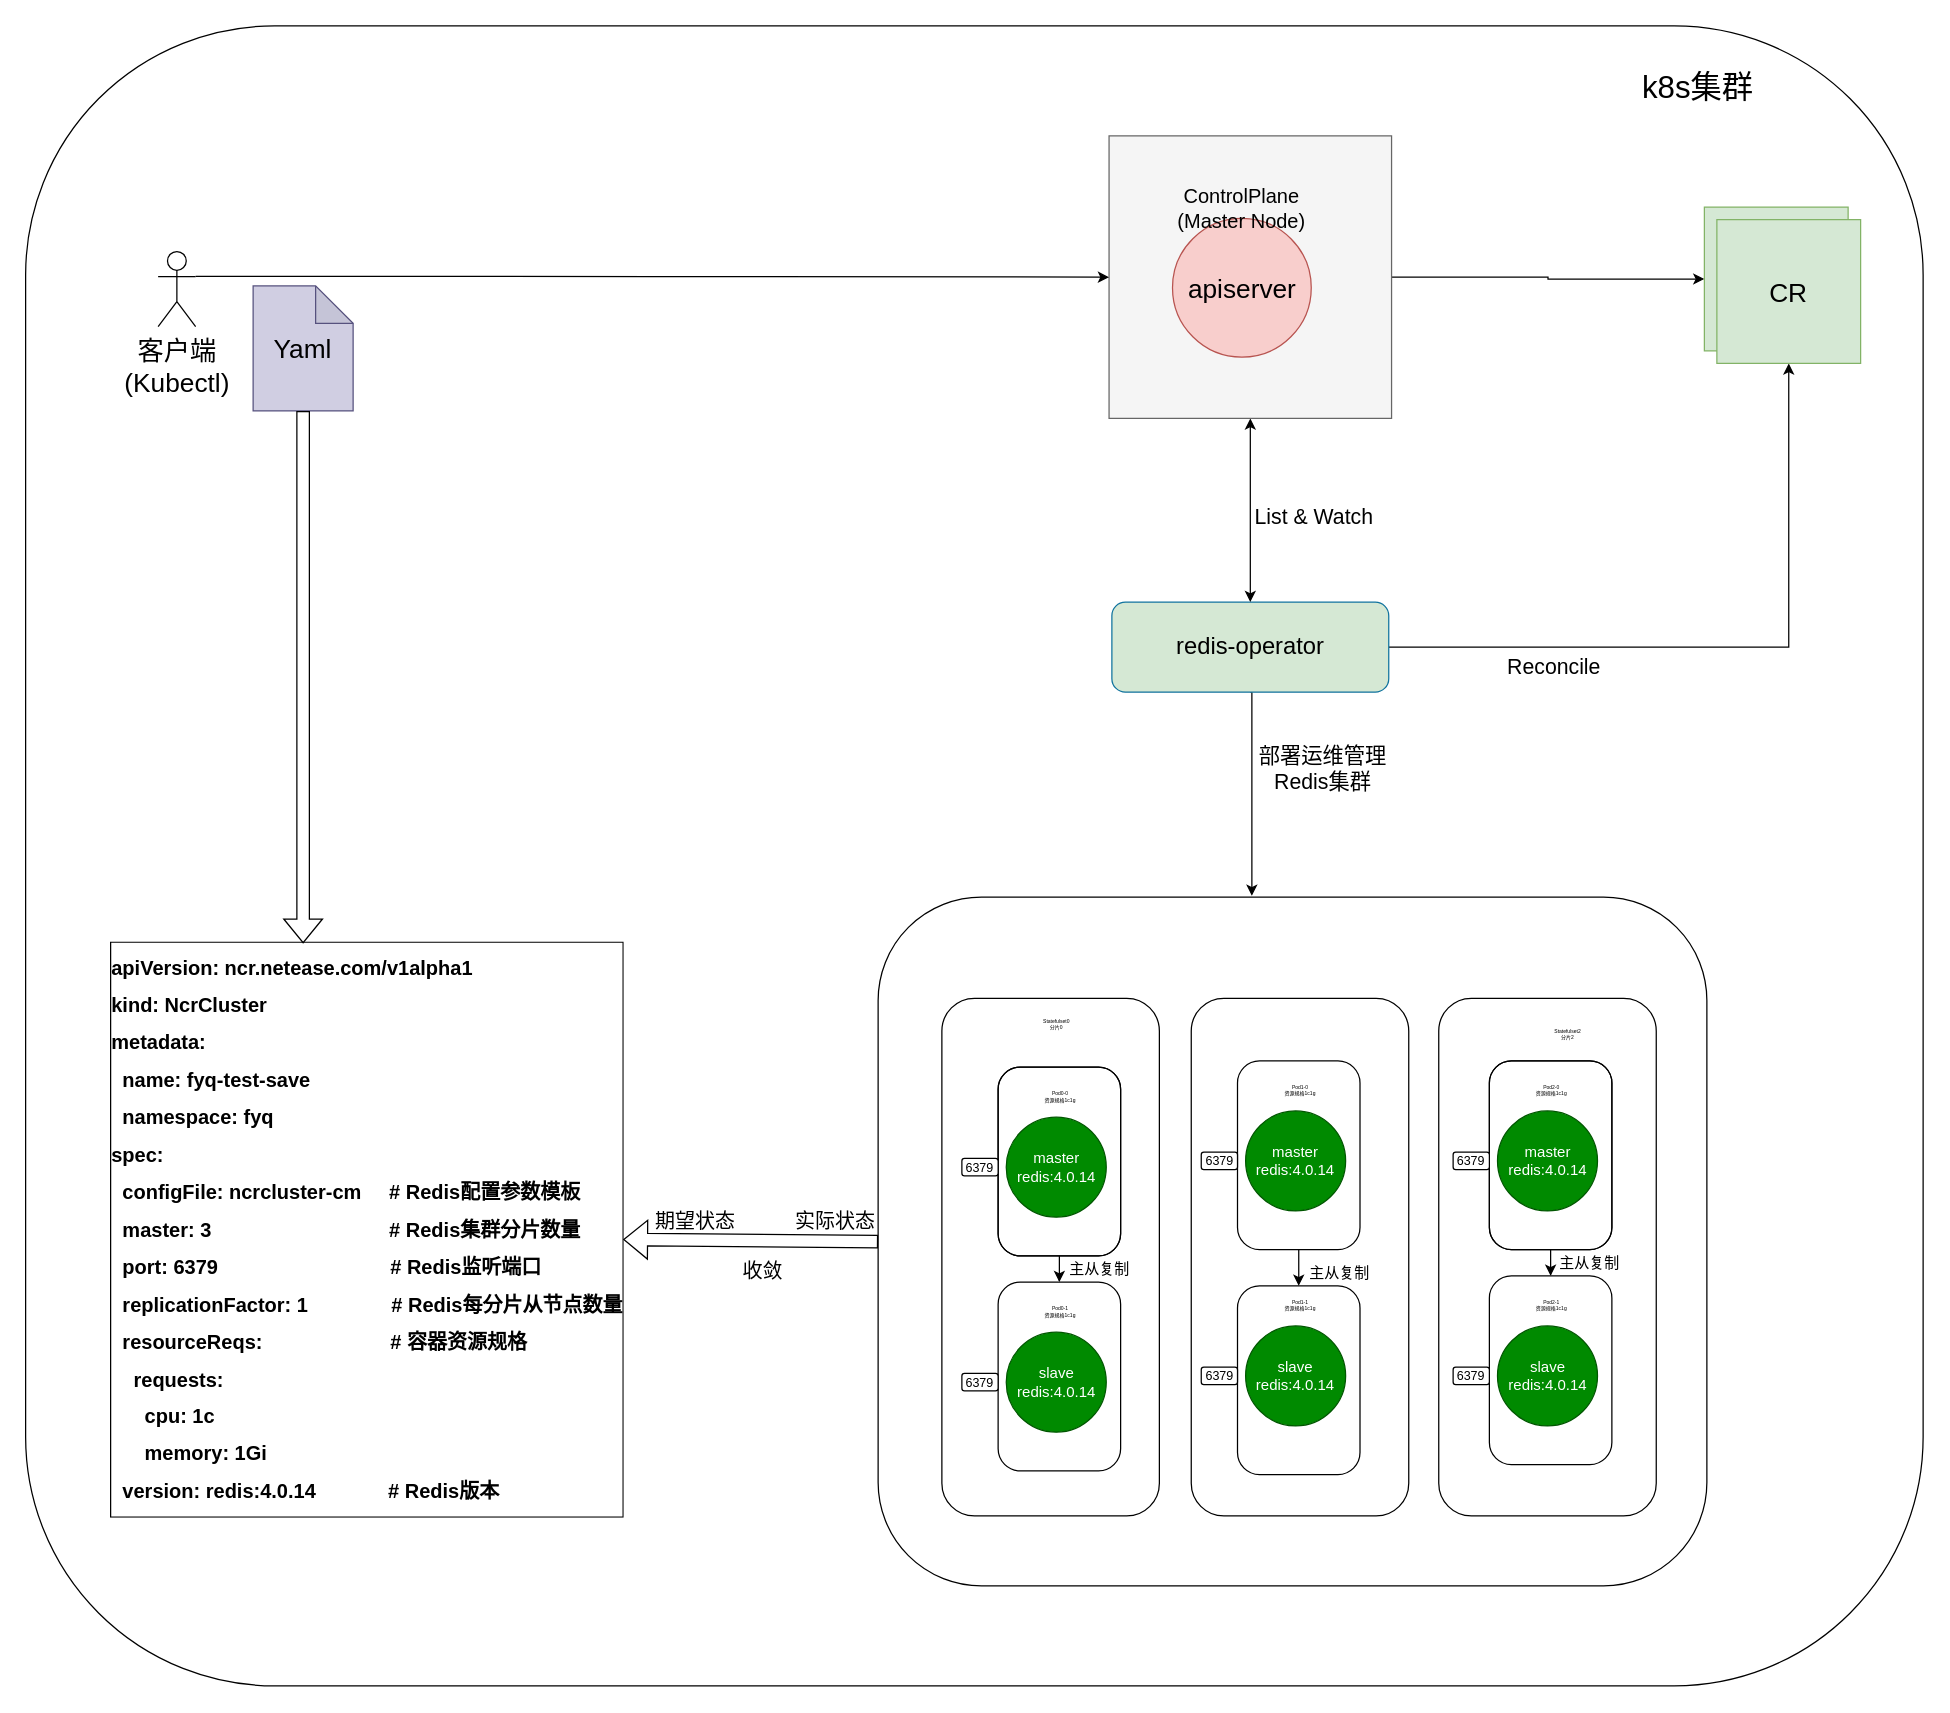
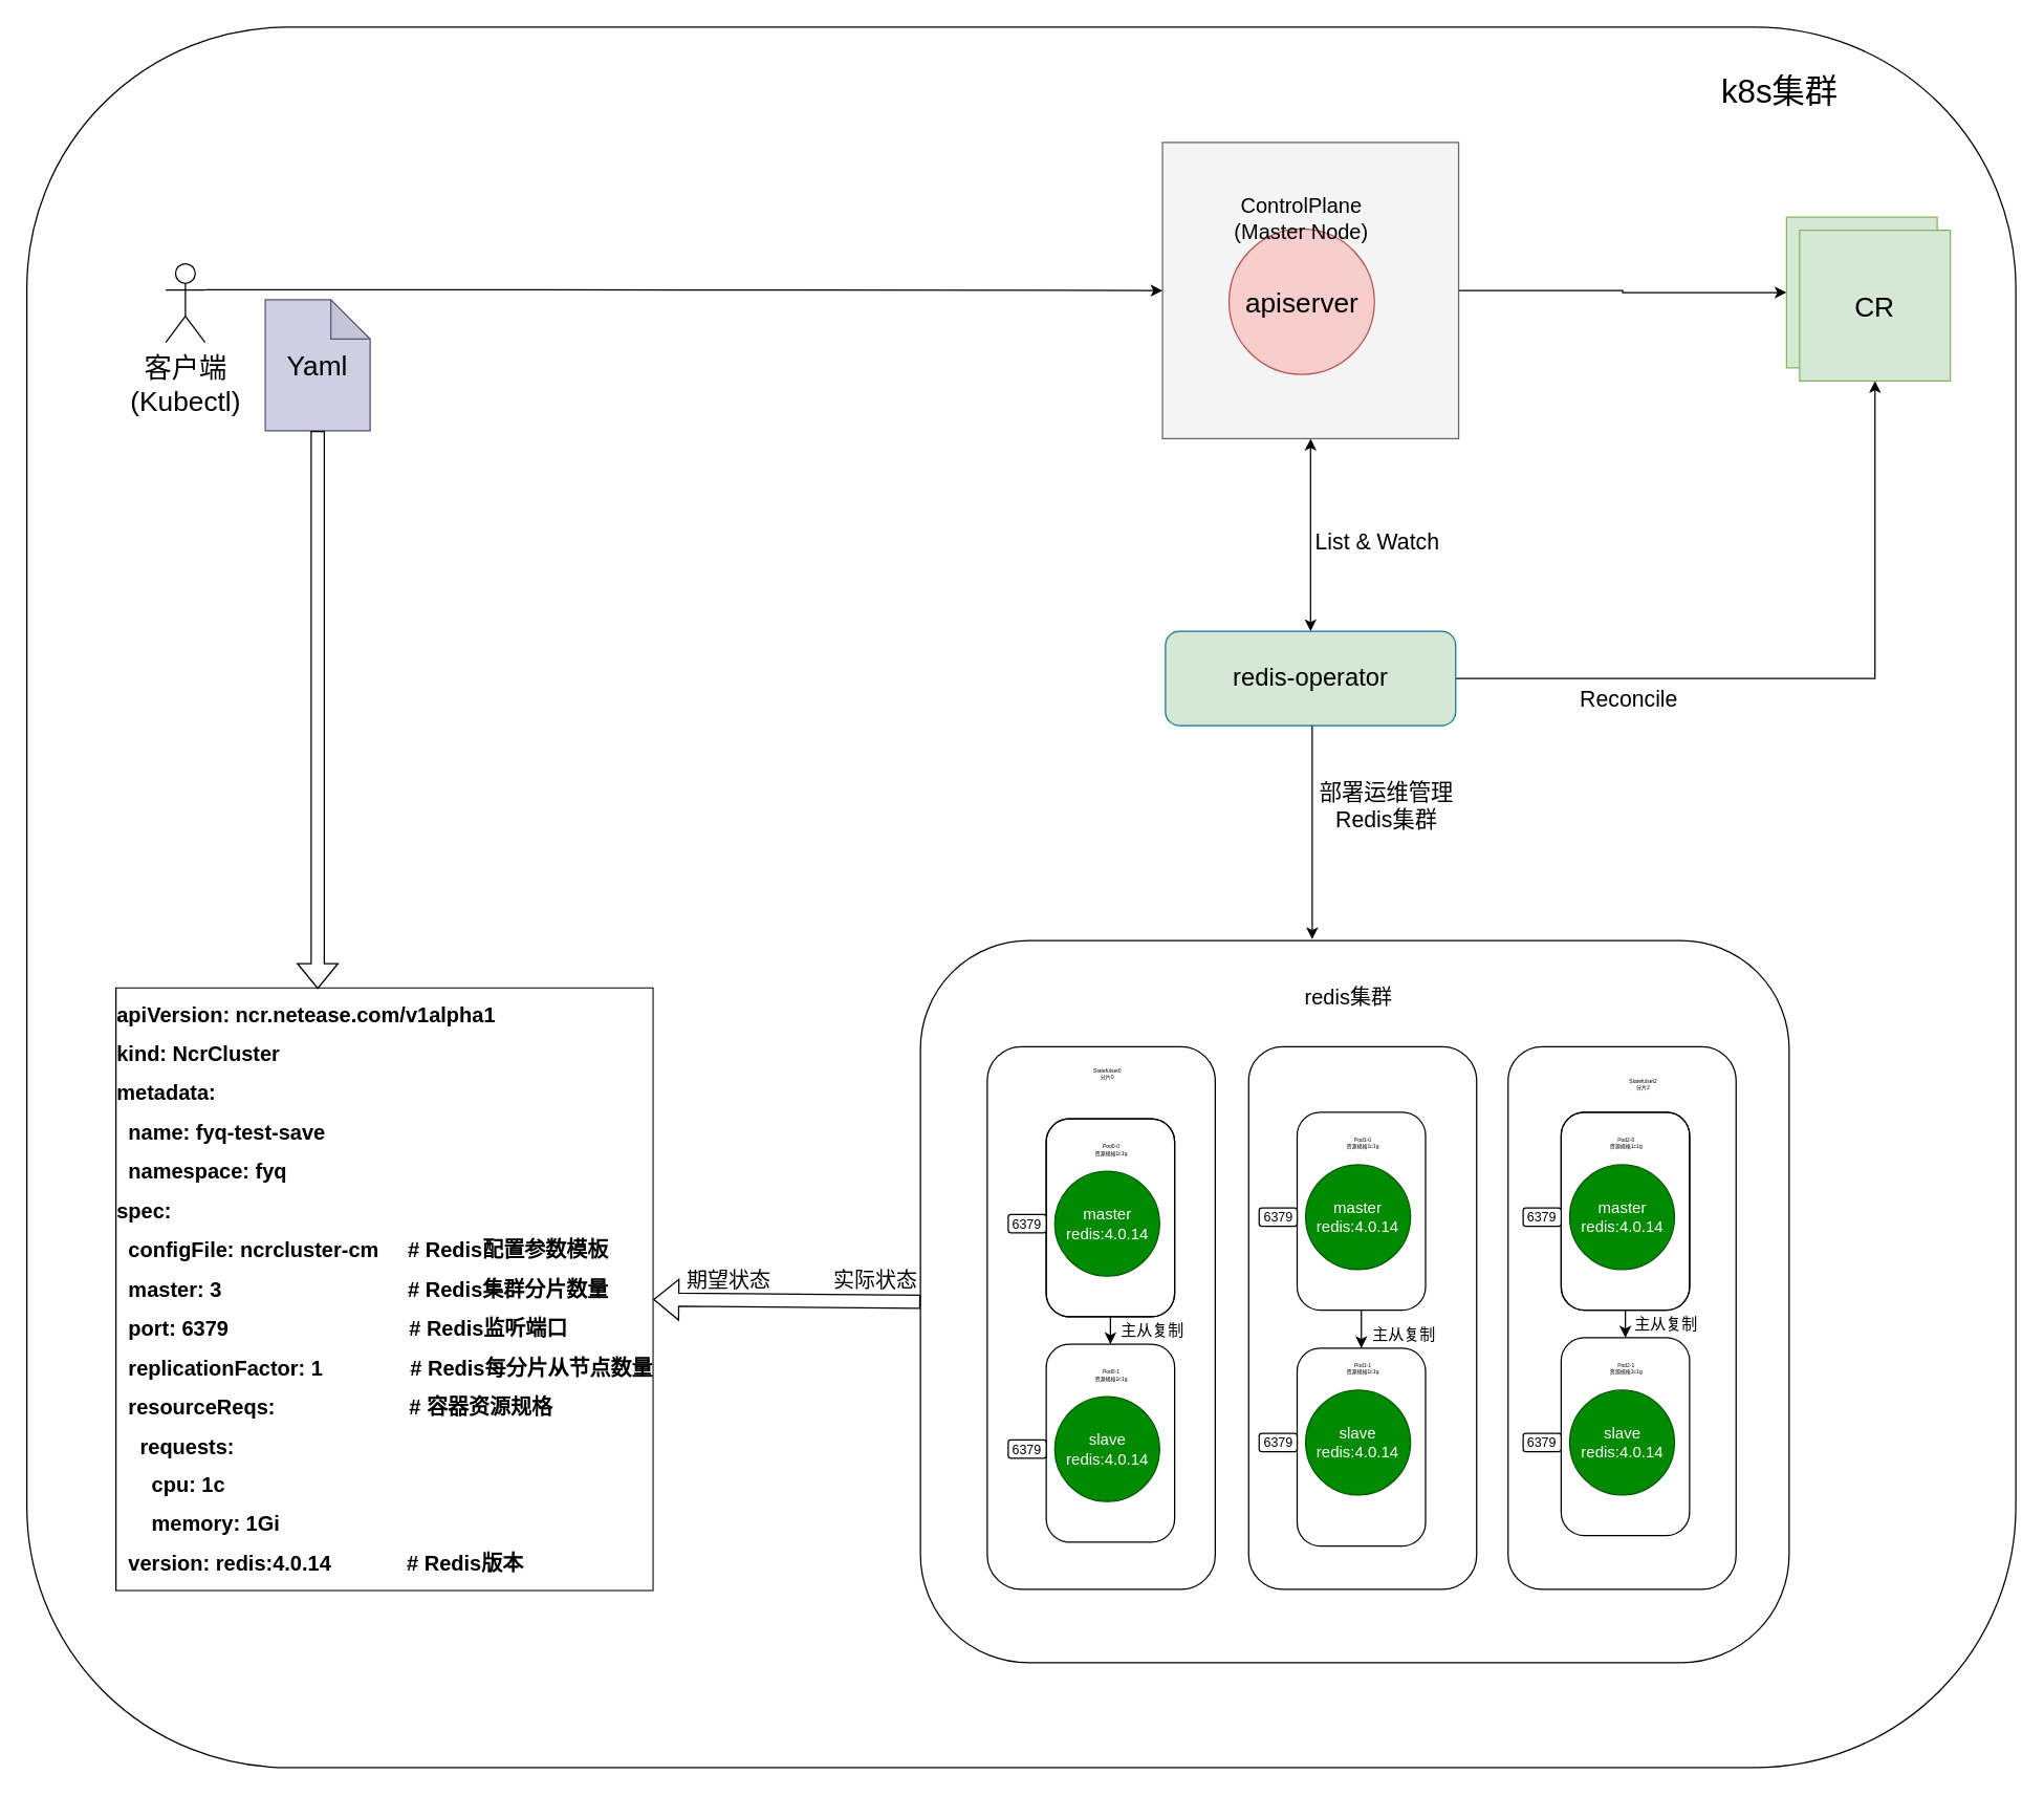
+ <mxCell id="15" value="redis集群" style="text;html=1;strokeColor=none;fillColor=none;align=center;verticalAlign=middle;whiteSpace=wrap;rounded=0;fontSize=16;" parent="1" vertex="1"><mxGeometry x="989.5" y="746" width="78" height="27" as="geometry" /></mxCell>
- <mxCell id="63" value="收敛" style="text;html=1;strokeColor=none;fillColor=none;align=center;verticalAlign=middle;whiteSpace=wrap;rounded=0;fontSize=16;" parent="1" vertex="1"><mxGeometry x="562" y="1002" width="96" height="27" as="geometry" /></mxCell>
